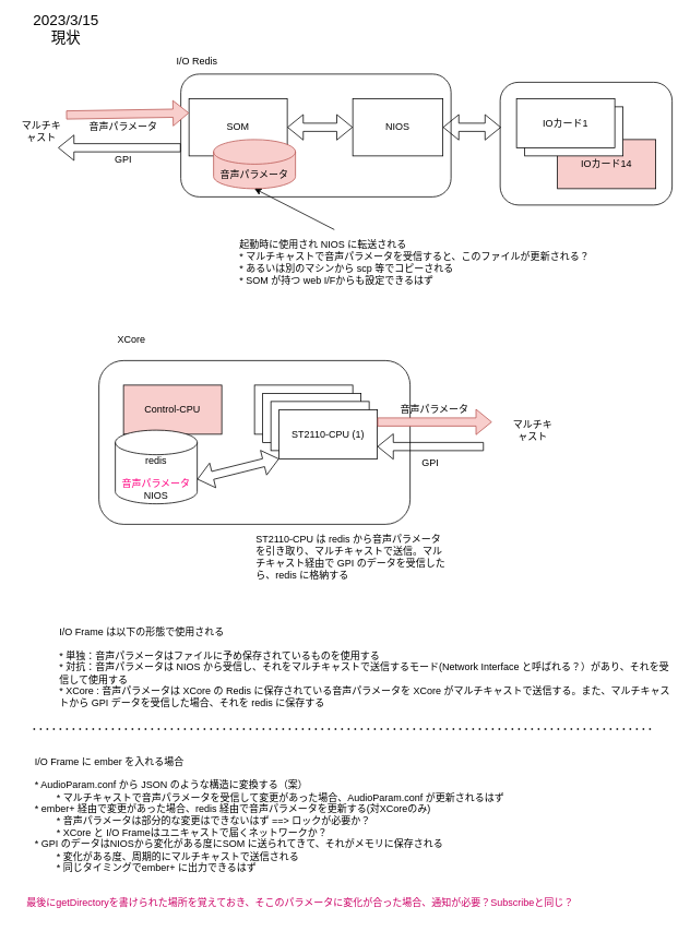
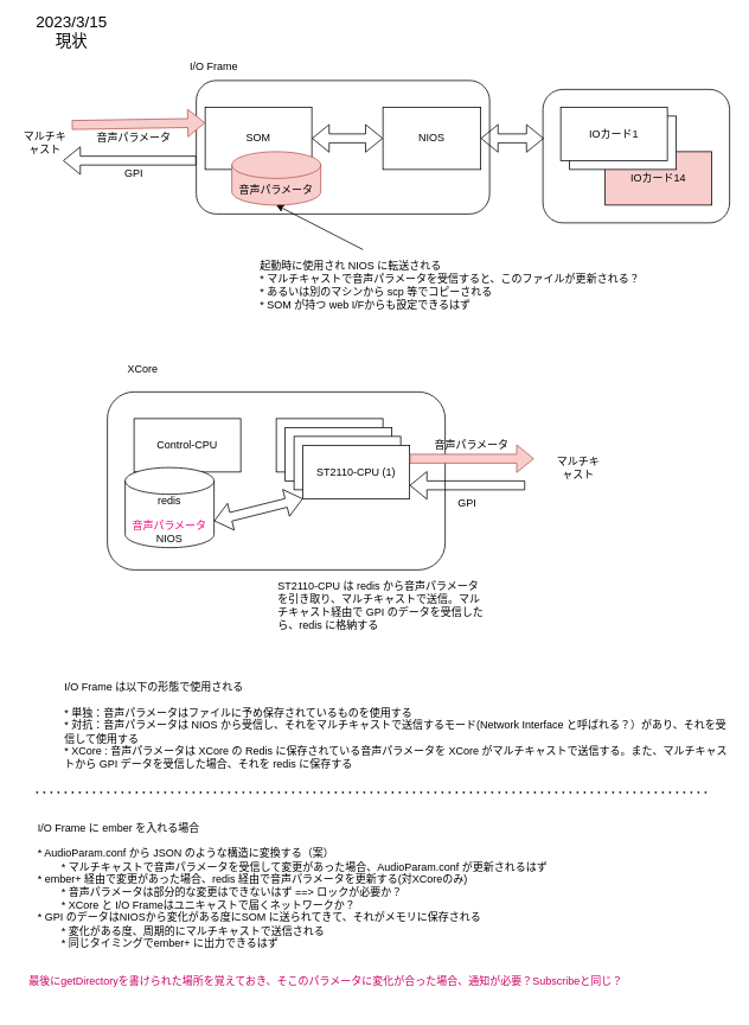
- <mxCell id="5" value="&lt;div&gt;I/O Redis&lt;/div&gt;" style="text;html=1;strokeColor=none;fillColor=none;align=center;verticalAlign=middle;whiteSpace=wrap;rounded=0;" parent="1" vertex="1"><mxGeometry x="210" y="60" width="60" height="30" as="geometry" /></mxCell>
+ <mxCell id="5" value="&lt;div&gt;I/O Frame&lt;/div&gt;" style="text;html=1;strokeColor=none;fillColor=none;align=center;verticalAlign=middle;whiteSpace=wrap;rounded=0;" parent="1" vertex="1"><mxGeometry x="210" y="60" width="60" height="30" as="geometry" /></mxCell>
- <mxCell id="17" value="Control-CPU" style="rounded=0;whiteSpace=wrap;html=1;fillColor=#f8cecc;" parent="1" vertex="1"><mxGeometry x="150" y="470" width="120" height="60" as="geometry" /></mxCell>
+ <mxCell id="17" value="Control-CPU" style="rounded=0;whiteSpace=wrap;html=1;" parent="1" vertex="1"><mxGeometry x="150" y="470" width="120" height="60" as="geometry" /></mxCell>
